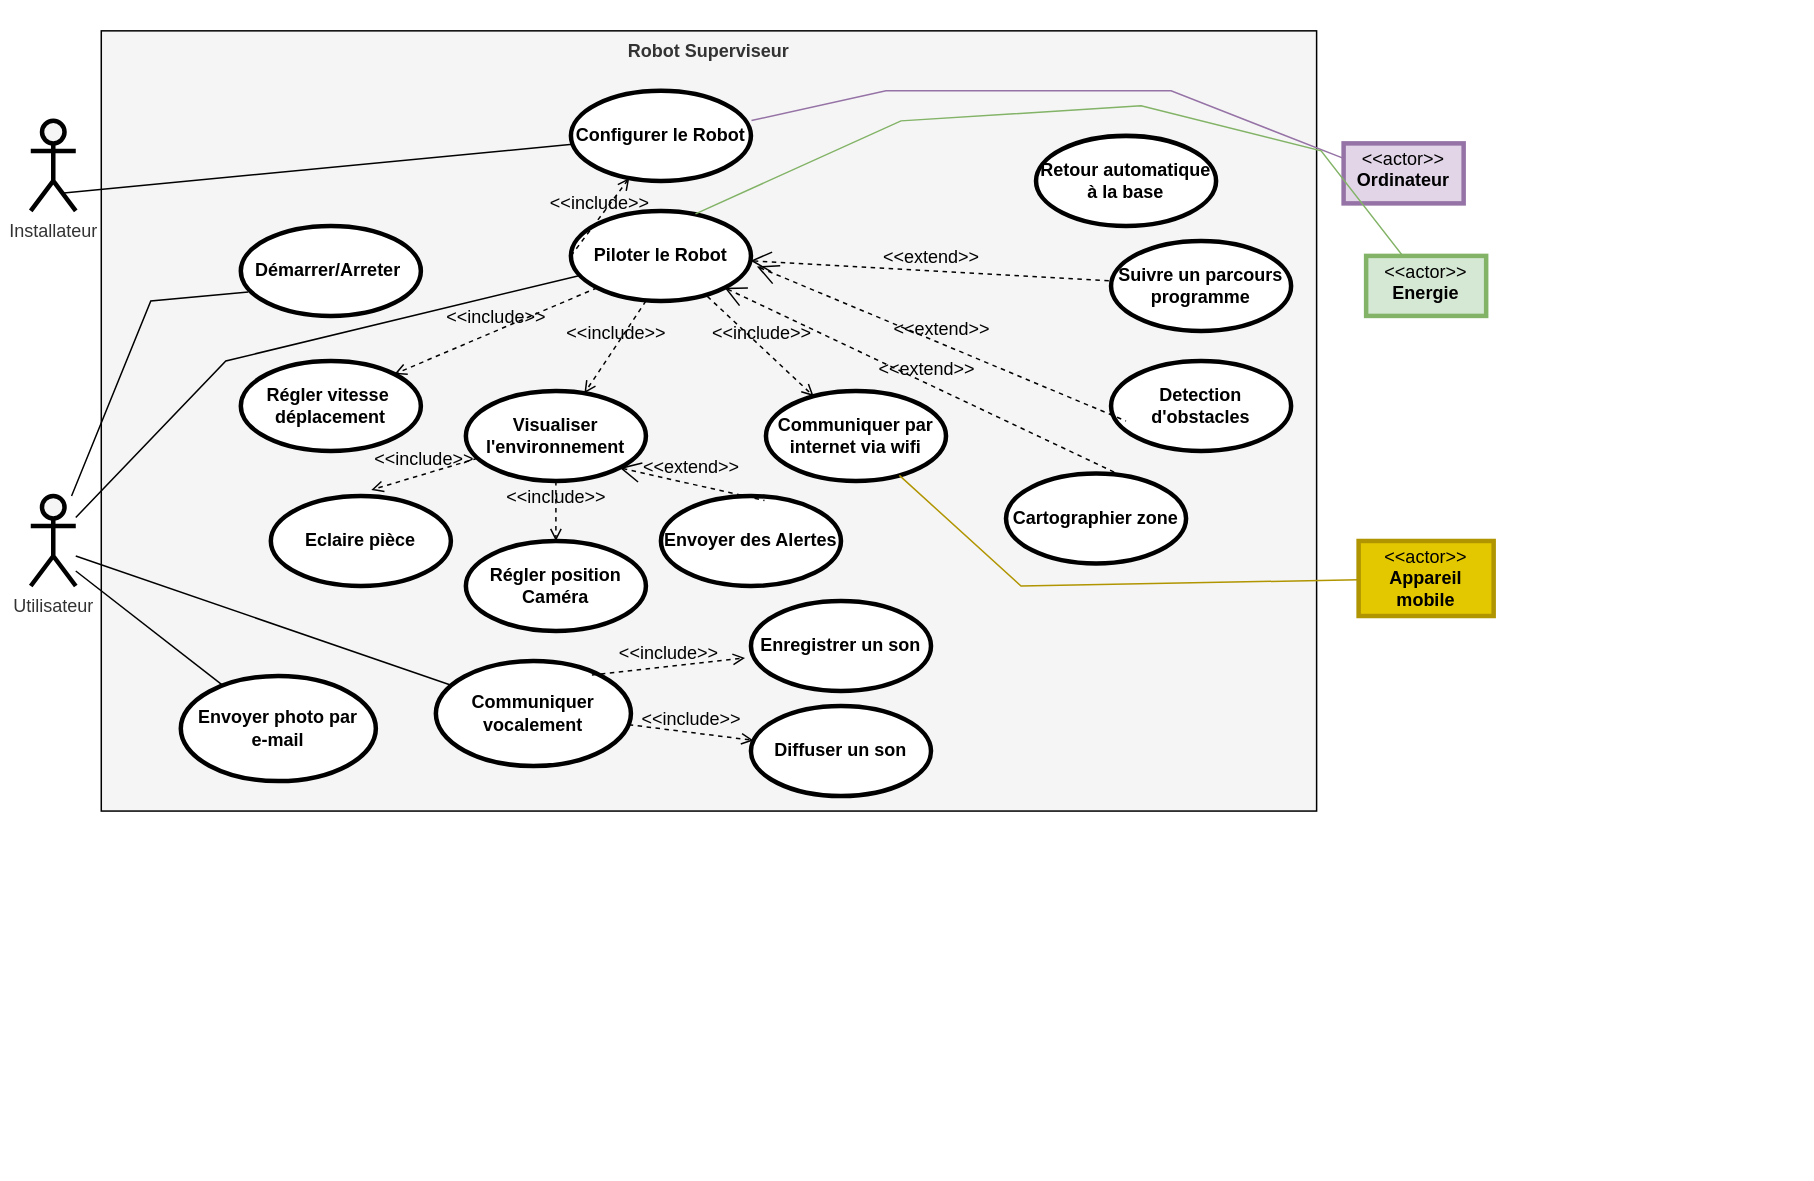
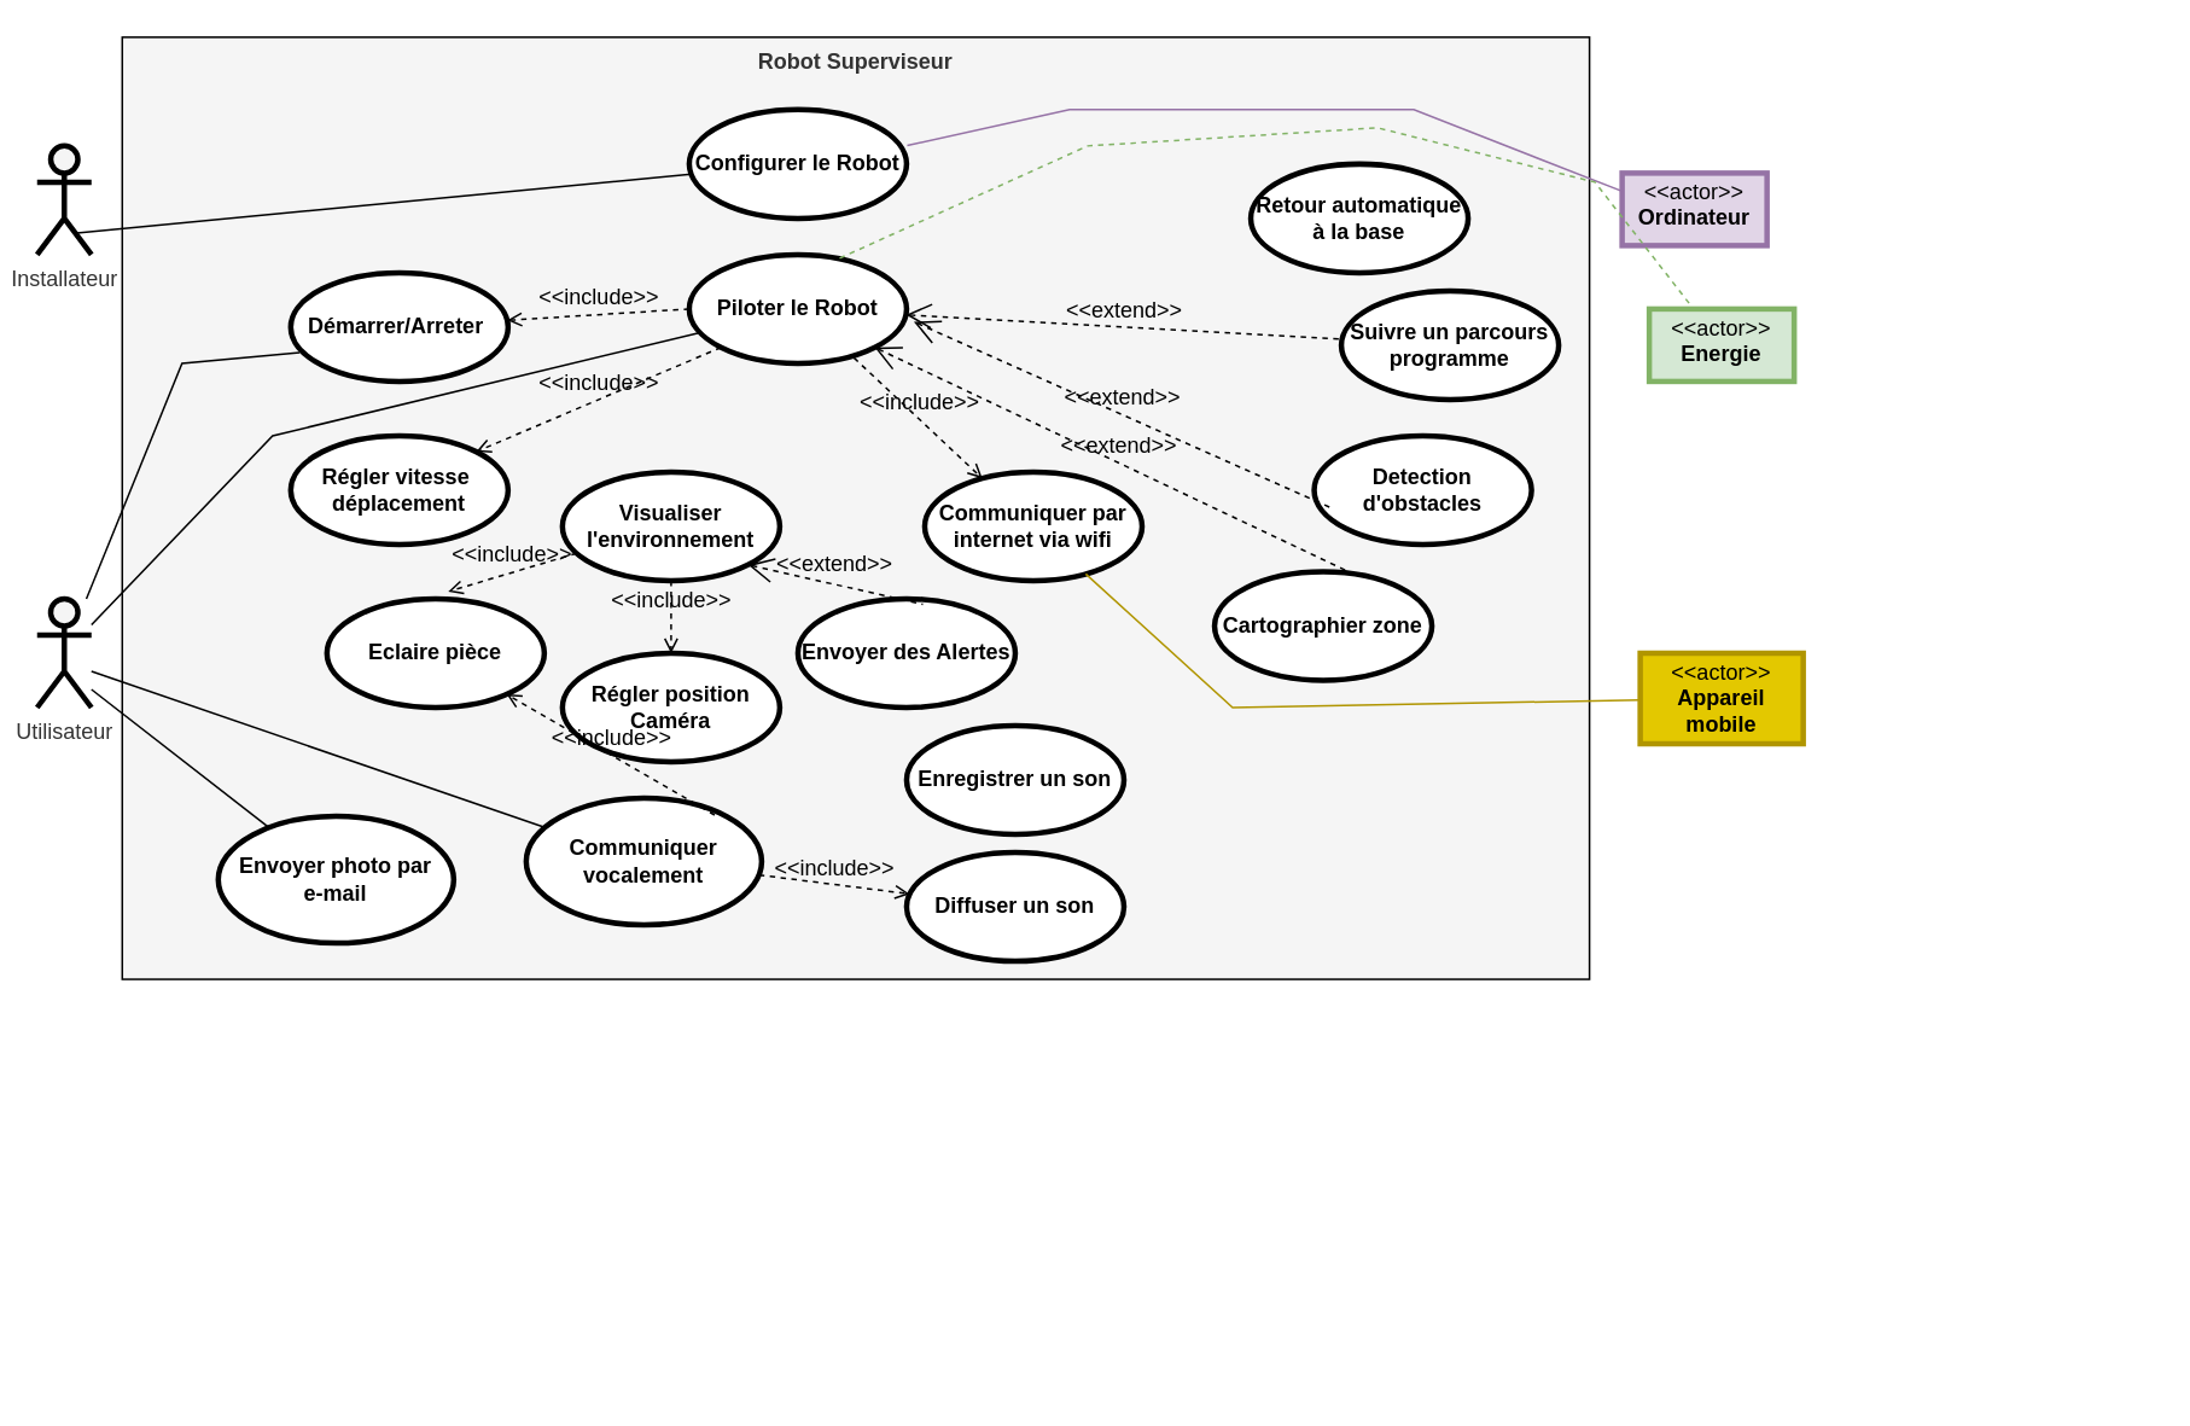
- <mxCell id="52" value="" style="edgeStyle=none;html=1;endArrow=none;verticalAlign=bottom;rounded=0;fontFamily=Helvetica;fontSize=12;fontColor=default;exitX=0.692;exitY=0.033;exitDx=0;exitDy=0;exitPerimeter=0;fillColor=#d5e8d4;strokeColor=#82b366;" edge="1" parent="1" source="20" target="50"><mxGeometry width="160" relative="1" as="geometry"><mxPoint x="480" y="140" as="sourcePoint" /><mxPoint x="670" y="230" as="targetPoint" /><Array as="points"><mxPoint x="600" y="80" /><mxPoint x="760" y="70" /><mxPoint x="880" y="100" /></Array></mxGeometry></mxCell>
+ <mxCell id="52" value="" style="edgeStyle=none;html=1;endArrow=none;verticalAlign=bottom;rounded=0;fontFamily=Helvetica;fontSize=12;fontColor=default;exitX=0.692;exitY=0.033;exitDx=0;exitDy=0;exitPerimeter=0;fillColor=#d5e8d4;strokeColor=#82b366;dashed=1;" edge="1" parent="1" source="20" target="50"><mxGeometry width="160" relative="1" as="geometry"><mxPoint x="480" y="140" as="sourcePoint" /><mxPoint x="670" y="230" as="targetPoint" /><Array as="points"><mxPoint x="600" y="80" /><mxPoint x="760" y="70" /><mxPoint x="880" y="100" /></Array></mxGeometry></mxCell>
- <mxCell id="39" value="&amp;lt;&amp;lt;include&amp;gt;&amp;gt;" style="edgeStyle=none;html=1;endArrow=open;verticalAlign=bottom;dashed=1;labelBackgroundColor=none;rounded=0;fontFamily=Helvetica;fontSize=12;fontColor=default;exitX=0;exitY=0.5;exitDx=0;exitDy=0;" edge="1" parent="1" source="20" target="14"><mxGeometry width="160" relative="1" as="geometry"><mxPoint x="370" y="290" as="sourcePoint" /><mxPoint x="530" y="290" as="targetPoint" /></mxGeometry></mxCell>
+ <mxCell id="39" value="&amp;lt;&amp;lt;include&amp;gt;&amp;gt;" style="edgeStyle=none;html=1;endArrow=open;verticalAlign=bottom;dashed=1;labelBackgroundColor=none;rounded=0;fontFamily=Helvetica;fontSize=12;fontColor=default;exitX=0;exitY=0.5;exitDx=0;exitDy=0;" edge="1" parent="1" source="20" target="27"><mxGeometry width="160" relative="1" as="geometry"><mxPoint x="370" y="290" as="sourcePoint" /><mxPoint x="530" y="290" as="targetPoint" /></mxGeometry></mxCell>
- <mxCell id="34" value="&amp;lt;&amp;lt;include&amp;gt;&amp;gt;" style="edgeStyle=none;html=1;endArrow=open;verticalAlign=bottom;dashed=1;labelBackgroundColor=none;rounded=0;fontFamily=Helvetica;fontSize=12;fontColor=default;exitX=0.417;exitY=1;exitDx=0;exitDy=0;exitPerimeter=0;" edge="1" parent="1" source="20" target="15"><mxGeometry width="160" relative="1" as="geometry"><mxPoint x="370" y="290" as="sourcePoint" /><mxPoint x="530" y="290" as="targetPoint" /></mxGeometry></mxCell>
- <mxCell id="17" value="Detection d'obstacles" style="shape=ellipse;html=1;strokeWidth=3;fontStyle=1;whiteSpace=wrap;align=center;perimeter=ellipsePerimeter;" vertex="1" parent="1"><mxGeometry x="740" y="240" width="120" height="60" as="geometry" /></mxCell>
+ <mxCell id="17" value="Detection d'obstacles" style="shape=ellipse;html=1;strokeWidth=3;fontStyle=1;whiteSpace=wrap;align=center;perimeter=ellipsePerimeter;" vertex="1" parent="1"><mxGeometry x="725" y="240" width="120" height="60" as="geometry" /></mxCell>
- <mxCell id="42" value="&amp;lt;&amp;lt;include&amp;gt;&amp;gt;" style="edgeStyle=none;html=1;endArrow=open;verticalAlign=bottom;dashed=1;labelBackgroundColor=none;rounded=0;fontFamily=Helvetica;fontSize=12;fontColor=default;exitX=0.8;exitY=0.133;exitDx=0;exitDy=0;exitPerimeter=0;entryX=-0.033;entryY=0.633;entryDx=0;entryDy=0;entryPerimeter=0;" edge="1" parent="1" source="23" target="25"><mxGeometry width="160" relative="1" as="geometry"><mxPoint x="450" y="400" as="sourcePoint" /><mxPoint x="610" y="400" as="targetPoint" /></mxGeometry></mxCell>
+ <mxCell id="42" value="&amp;lt;&amp;lt;include&amp;gt;&amp;gt;" style="edgeStyle=none;html=1;endArrow=open;verticalAlign=bottom;dashed=1;labelBackgroundColor=none;rounded=0;fontFamily=Helvetica;fontSize=12;fontColor=default;exitX=0.8;exitY=0.133;exitDx=0;exitDy=0;exitPerimeter=0;" edge="1" parent="1" source="23" target="22"><mxGeometry width="160" relative="1" as="geometry"><mxPoint x="450" y="400" as="sourcePoint" /><mxPoint x="610" y="400" as="targetPoint" /></mxGeometry></mxCell>
